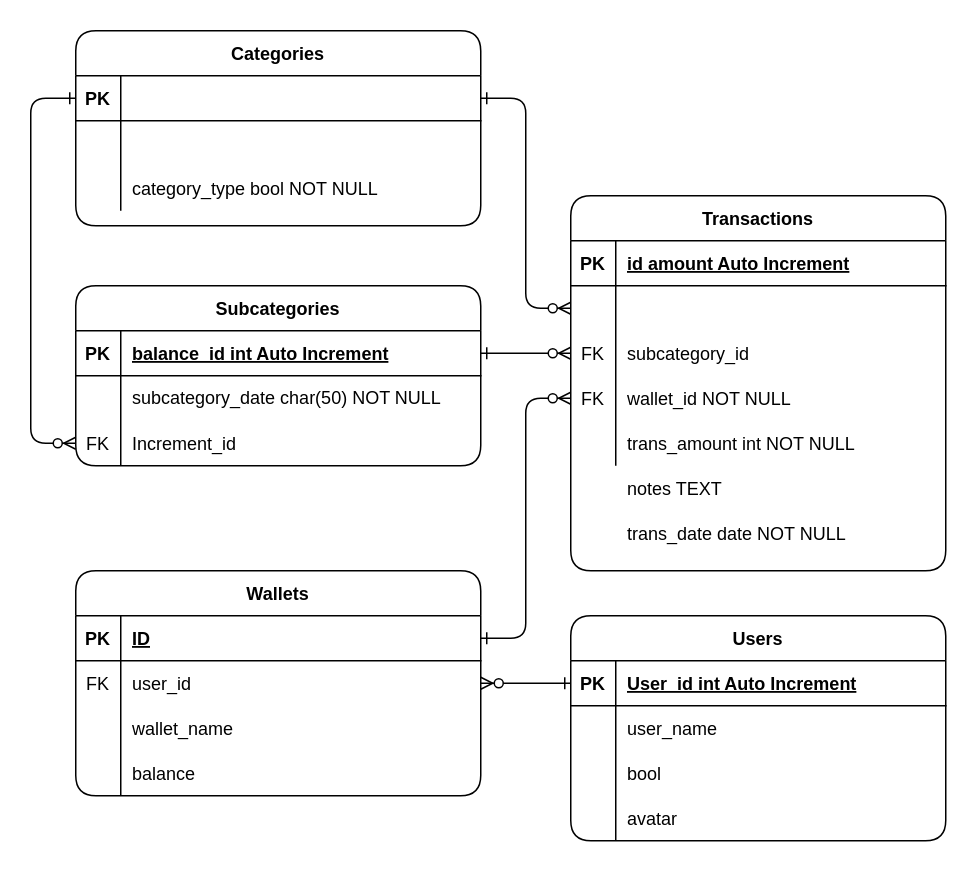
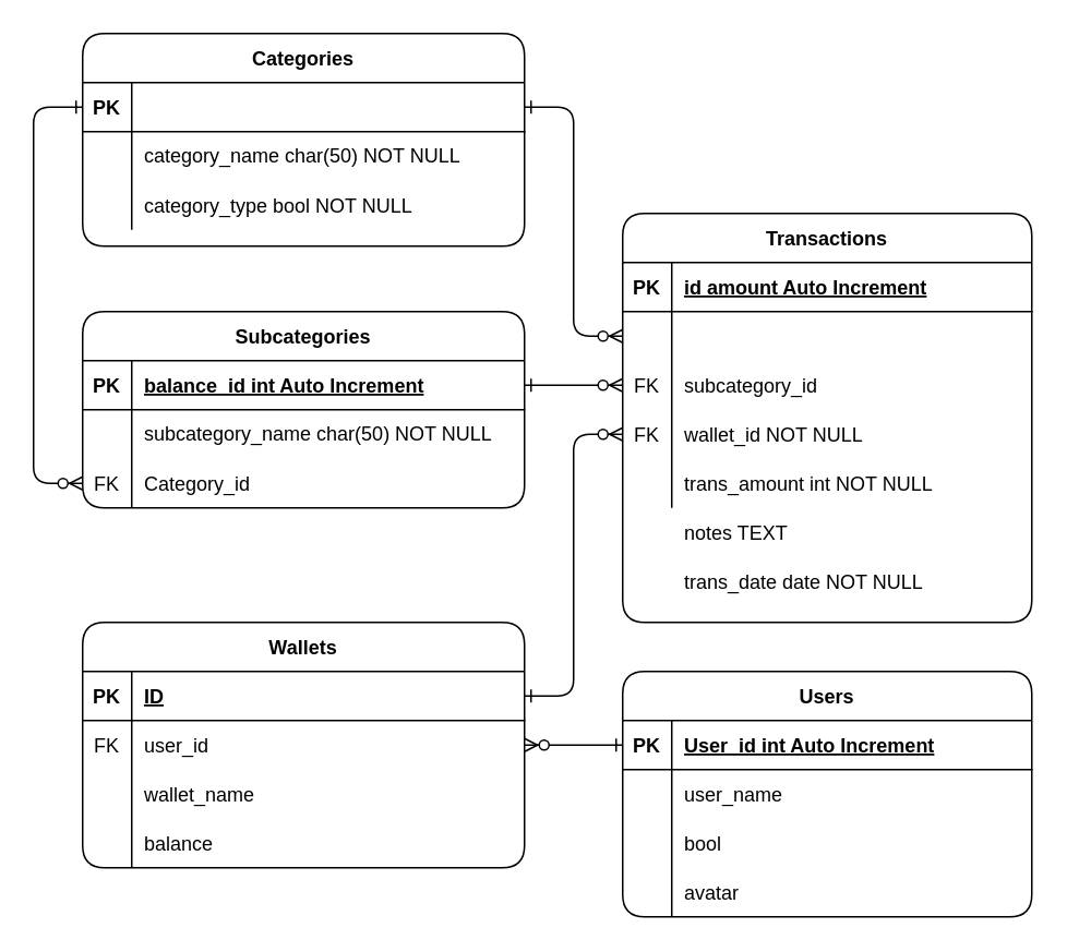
+ <mxCell id="28" value="category_name char(50) NOT NULL" style="shape=partialRectangle;overflow=hidden;connectable=0;fillColor=none;top=0;left=0;bottom=0;right=0;align=left;spacingLeft=6;labelBackgroundColor=none;labelBorderColor=none;horizontal=1;verticalAlign=middle;whiteSpace=wrap;spacing=2;spacingBottom=0;" vertex="1" parent="26"><mxGeometry x="30" width="240" height="30" as="geometry"><mxRectangle width="240" height="30" as="alternateBounds" /></mxGeometry></mxCell>
- <mxCell id="38" value="subcategory_date char(50) NOT NULL" style="shape=partialRectangle;overflow=hidden;connectable=0;fillColor=none;top=0;left=0;bottom=0;right=0;align=left;spacingLeft=6;labelBackgroundColor=none;labelBorderColor=none;horizontal=1;verticalAlign=middle;whiteSpace=wrap;spacing=2;spacingBottom=0;" vertex="1" parent="36"><mxGeometry x="30" width="240" height="30" as="geometry"><mxRectangle width="240" height="30" as="alternateBounds" /></mxGeometry></mxCell>
+ <mxCell id="38" value="subcategory_name char(50) NOT NULL" style="shape=partialRectangle;overflow=hidden;connectable=0;fillColor=none;top=0;left=0;bottom=0;right=0;align=left;spacingLeft=6;labelBackgroundColor=none;labelBorderColor=none;horizontal=1;verticalAlign=middle;whiteSpace=wrap;spacing=2;spacingBottom=0;" vertex="1" parent="36"><mxGeometry x="30" width="240" height="30" as="geometry"><mxRectangle width="240" height="30" as="alternateBounds" /></mxGeometry></mxCell>
- <mxCell id="41" value="Increment_id" style="shape=partialRectangle;connectable=0;fillColor=none;top=0;left=0;bottom=0;right=0;align=left;spacingLeft=6;overflow=hidden;labelBackgroundColor=none;labelBorderColor=none;strokeColor=default;strokeWidth=1;" vertex="1" parent="39"><mxGeometry x="30" width="240" height="30" as="geometry"><mxRectangle width="240" height="30" as="alternateBounds" /></mxGeometry></mxCell>
+ <mxCell id="41" value="Category_id" style="shape=partialRectangle;connectable=0;fillColor=none;top=0;left=0;bottom=0;right=0;align=left;spacingLeft=6;overflow=hidden;labelBackgroundColor=none;labelBorderColor=none;strokeColor=default;strokeWidth=1;" vertex="1" parent="39"><mxGeometry x="30" width="240" height="30" as="geometry"><mxRectangle width="240" height="30" as="alternateBounds" /></mxGeometry></mxCell>
